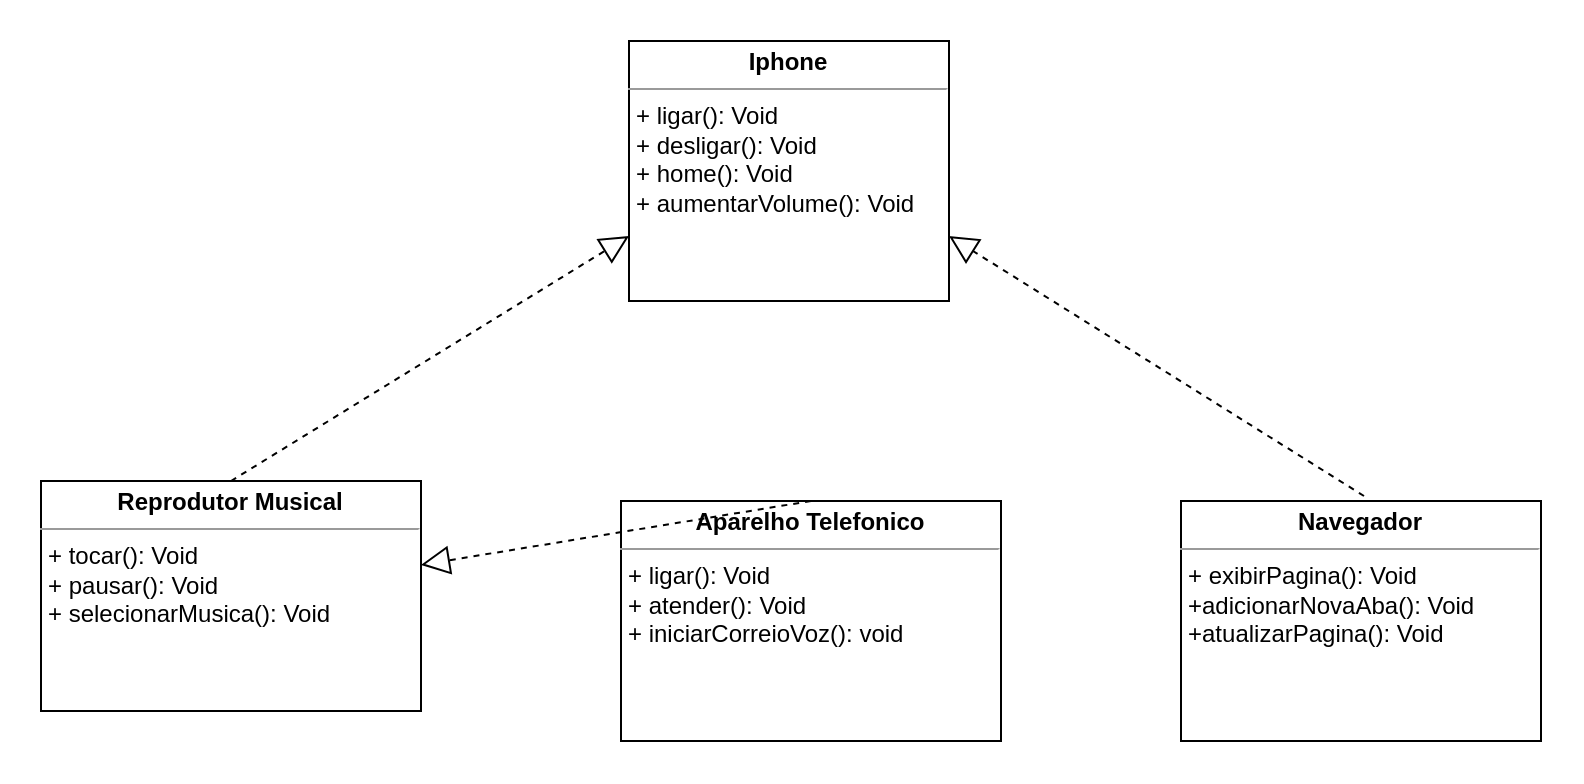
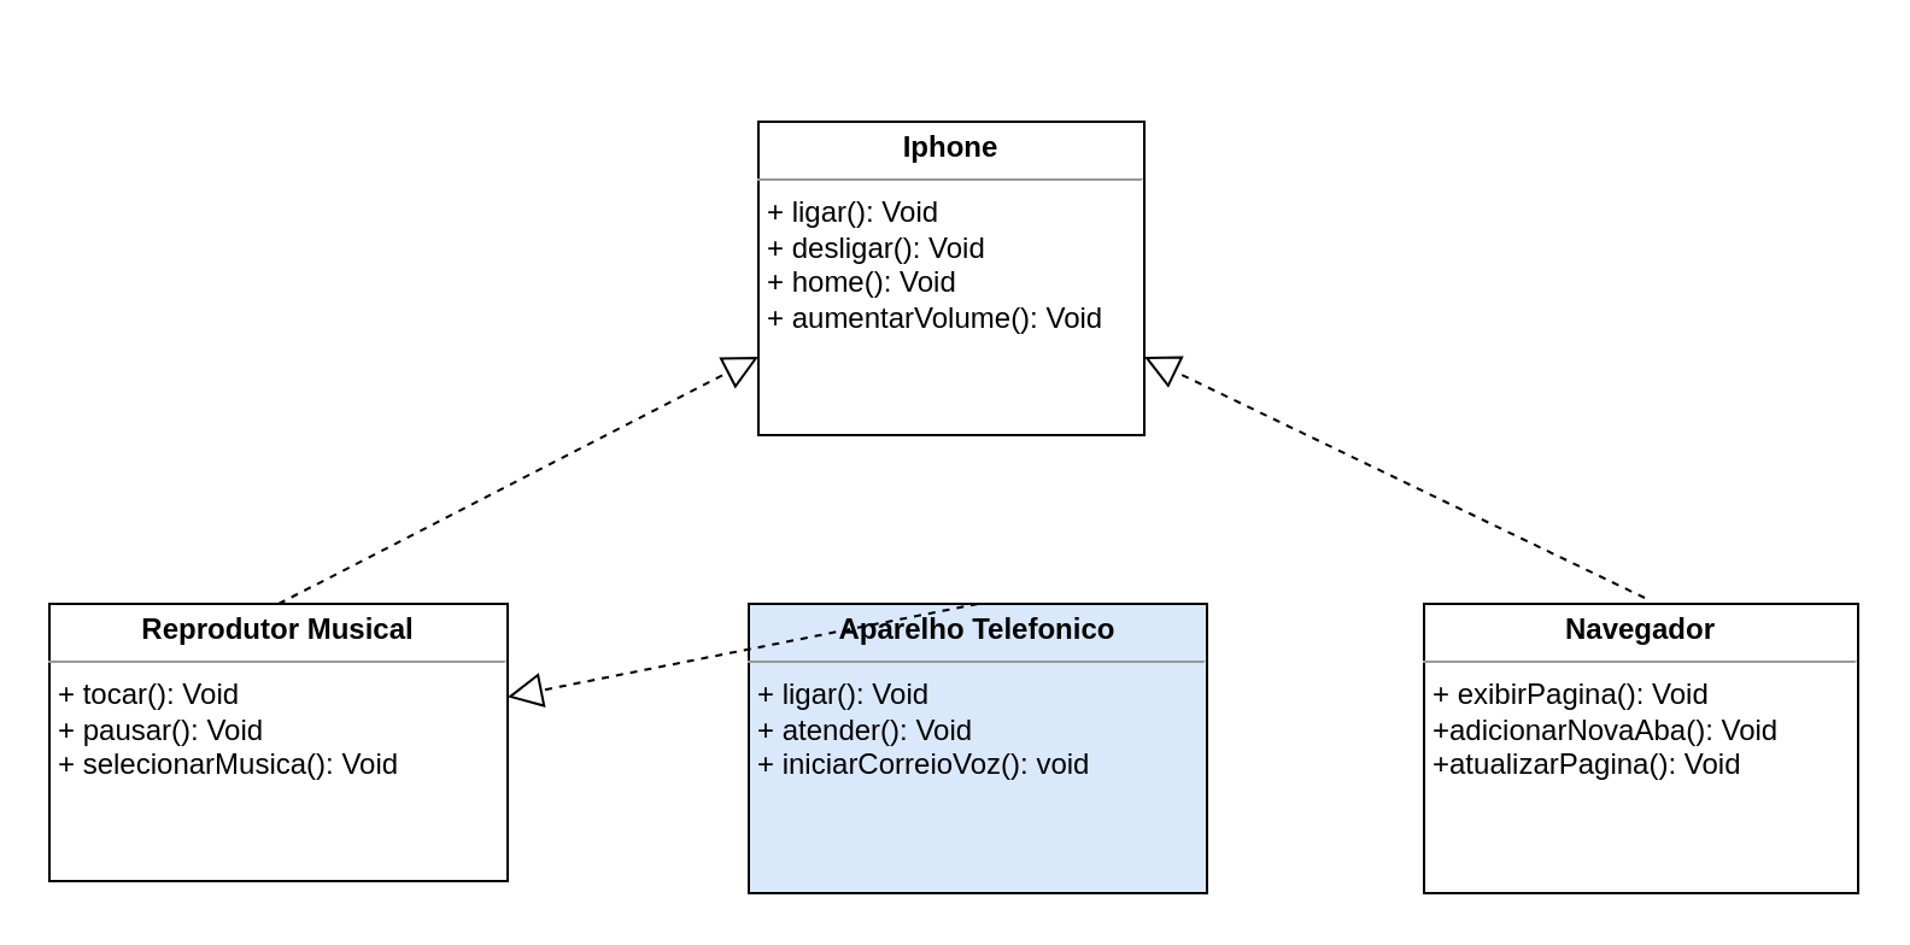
- <mxCell id="5" value="&lt;p style=&quot;margin:0px;margin-top:4px;text-align:center;&quot;&gt;&lt;b&gt;Iphone&lt;/b&gt;&lt;/p&gt;&lt;hr size=&quot;1&quot;&gt;&lt;p style=&quot;margin:0px;margin-left:4px;&quot;&gt;+ ligar(): Void&lt;/p&gt;&lt;p style=&quot;margin:0px;margin-left:4px;&quot;&gt;+ desligar(): Void&lt;/p&gt;&lt;p style=&quot;margin:0px;margin-left:4px;&quot;&gt;+ home(): Void&lt;/p&gt;&lt;p style=&quot;margin:0px;margin-left:4px;&quot;&gt;+ aumentarVolume(): Void&lt;/p&gt;" style="verticalAlign=top;align=left;overflow=fill;fontSize=12;fontFamily=Helvetica;html=1;whiteSpace=wrap;direction=west;" vertex="1" parent="1"><mxGeometry x="314" y="20" width="160" height="130" as="geometry" /></mxCell>
+ <mxCell id="5" value="&lt;p style=&quot;margin:0px;margin-top:4px;text-align:center;&quot;&gt;&lt;b&gt;Iphone&lt;/b&gt;&lt;/p&gt;&lt;hr size=&quot;1&quot;&gt;&lt;p style=&quot;margin:0px;margin-left:4px;&quot;&gt;+ ligar(): Void&lt;/p&gt;&lt;p style=&quot;margin:0px;margin-left:4px;&quot;&gt;+ desligar(): Void&lt;/p&gt;&lt;p style=&quot;margin:0px;margin-left:4px;&quot;&gt;+ home(): Void&lt;/p&gt;&lt;p style=&quot;margin:0px;margin-left:4px;&quot;&gt;+ aumentarVolume(): Void&lt;/p&gt;" style="verticalAlign=top;align=left;overflow=fill;fontSize=12;fontFamily=Helvetica;html=1;whiteSpace=wrap;direction=west;" vertex="1" parent="1"><mxGeometry x="314" y="50" width="160" height="130" as="geometry" /></mxCell>
- <mxCell id="2" value="&lt;p style=&quot;margin:0px;margin-top:4px;text-align:center;&quot;&gt;&lt;b&gt;Reprodutor Musical&lt;/b&gt;&lt;/p&gt;&lt;hr size=&quot;1&quot;&gt;&lt;p style=&quot;margin:0px;margin-left:4px;&quot;&gt;+ tocar(): Void&lt;/p&gt;&lt;p style=&quot;margin:0px;margin-left:4px;&quot;&gt;+ pausar(): Void&lt;/p&gt;&lt;p style=&quot;margin:0px;margin-left:4px;&quot;&gt;+ selecionarMusica(): Void&lt;/p&gt;" style="verticalAlign=top;align=left;overflow=fill;fontSize=12;fontFamily=Helvetica;html=1;whiteSpace=wrap;direction=south;" vertex="1" parent="1"><mxGeometry x="20" y="240" width="190" height="115" as="geometry" /></mxCell>
+ <mxCell id="2" value="&lt;p style=&quot;margin:0px;margin-top:4px;text-align:center;&quot;&gt;&lt;b&gt;Reprodutor Musical&lt;/b&gt;&lt;/p&gt;&lt;hr size=&quot;1&quot;&gt;&lt;p style=&quot;margin:0px;margin-left:4px;&quot;&gt;+ tocar(): Void&lt;/p&gt;&lt;p style=&quot;margin:0px;margin-left:4px;&quot;&gt;+ pausar(): Void&lt;/p&gt;&lt;p style=&quot;margin:0px;margin-left:4px;&quot;&gt;+ selecionarMusica(): Void&lt;/p&gt;" style="verticalAlign=top;align=left;overflow=fill;fontSize=12;fontFamily=Helvetica;html=1;whiteSpace=wrap;direction=south;" vertex="1" parent="1"><mxGeometry x="20" y="250" width="190" height="115" as="geometry" /></mxCell>
- <mxCell id="3" value="&lt;p style=&quot;margin:0px;margin-top:4px;text-align:center;&quot;&gt;&lt;b&gt;Aparelho Telefonico&lt;/b&gt;&lt;/p&gt;&lt;hr size=&quot;1&quot;&gt;&lt;p style=&quot;margin:0px;margin-left:4px;&quot;&gt;+ ligar(): Void&lt;/p&gt;&lt;p style=&quot;margin:0px;margin-left:4px;&quot;&gt;+ atender(): Void&lt;/p&gt;&lt;p style=&quot;margin:0px;margin-left:4px;&quot;&gt;+ iniciarCorreioVoz(): void&lt;/p&gt;" style="verticalAlign=top;align=left;overflow=fill;fontSize=12;fontFamily=Helvetica;html=1;whiteSpace=wrap;" vertex="1" parent="1"><mxGeometry x="310" y="250" width="190" height="120" as="geometry" /></mxCell>
+ <mxCell id="3" value="&lt;p style=&quot;margin:0px;margin-top:4px;text-align:center;&quot;&gt;&lt;b&gt;Aparelho Telefonico&lt;/b&gt;&lt;/p&gt;&lt;hr size=&quot;1&quot;&gt;&lt;p style=&quot;margin:0px;margin-left:4px;&quot;&gt;+ ligar(): Void&lt;/p&gt;&lt;p style=&quot;margin:0px;margin-left:4px;&quot;&gt;+ atender(): Void&lt;/p&gt;&lt;p style=&quot;margin:0px;margin-left:4px;&quot;&gt;+ iniciarCorreioVoz(): void&lt;/p&gt;" style="verticalAlign=top;align=left;overflow=fill;fontSize=12;fontFamily=Helvetica;html=1;whiteSpace=wrap;fillColor=#dae8fc;" vertex="1" parent="1"><mxGeometry x="310" y="250" width="190" height="120" as="geometry" /></mxCell>
